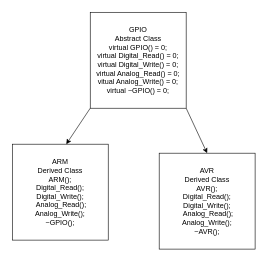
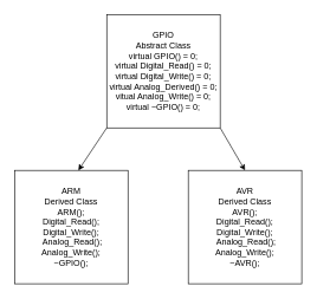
- <mxCell id="4" value="GPIO&lt;br&gt;Abstract Class&lt;br&gt;virtual GPIO() = 0;&lt;br&gt;virtual Digital_Read() = 0;&lt;br&gt;virtual Digital_Write() = 0;&lt;br&gt;virtual Analog_Read() = 0;&lt;br&gt;vitual Analog_Write() = 0;&lt;br&gt;virtual ~GPIO() = 0;" style="whiteSpace=wrap;html=1;aspect=fixed;" vertex="1" parent="1"><mxGeometry x="150" width="160" height="160" as="geometry" y="20" /></mxCell>
+ <mxCell id="4" value="GPIO&lt;br&gt;Abstract Class&lt;br&gt;virtual GPIO() = 0;&lt;br&gt;virtual Digital_Read() = 0;&lt;br&gt;virtual Digital_Write() = 0;&lt;br&gt;virtual Analog_Derived() = 0;&lt;br&gt;vitual Analog_Write() = 0;&lt;br&gt;virtual ~GPIO() = 0;" style="whiteSpace=wrap;html=1;aspect=fixed;" vertex="1" parent="1"><mxGeometry x="150" width="160" height="160" as="geometry" y="20" /></mxCell>
- <mxCell id="3" value="AVR&lt;br&gt;Derived Class&lt;br&gt;AVR();&lt;br&gt;Digital_Read();&lt;br&gt;Digital_Write();&lt;br&gt;&amp;nbsp;Analog_Read();&lt;br&gt;Analog_Write();&lt;br&gt;~AVR();" style="whiteSpace=wrap;html=1;aspect=fixed;" vertex="1" parent="1"><mxGeometry x="265" y="255" width="160" height="160" as="geometry" /></mxCell>
+ <mxCell id="3" value="AVR&lt;br&gt;Derived Class&lt;br&gt;AVR();&lt;br&gt;Digital_Read();&lt;br&gt;Digital_Write();&lt;br&gt;&amp;nbsp;Analog_Read();&lt;br&gt;Analog_Write();&lt;br&gt;~AVR();" style="whiteSpace=wrap;html=1;aspect=fixed;" vertex="1" parent="1"><mxGeometry x="265" y="240" width="160" height="160" as="geometry" /></mxCell>
